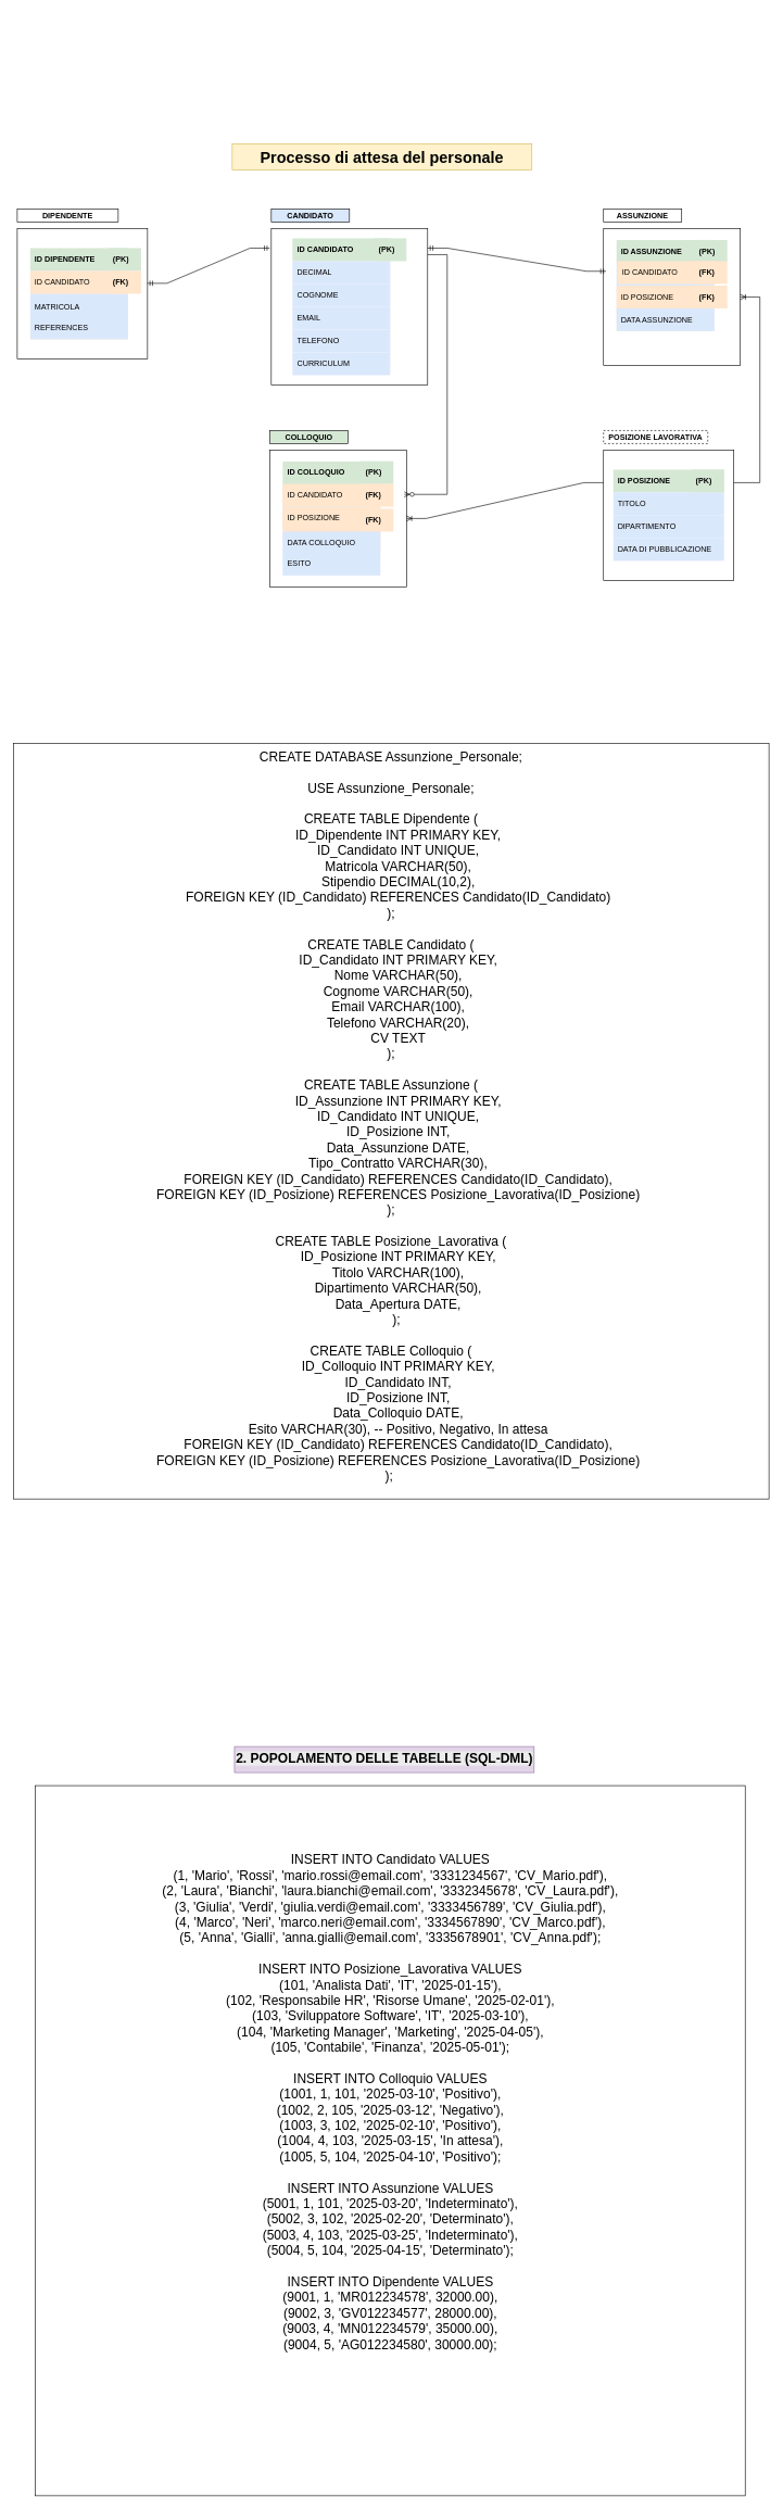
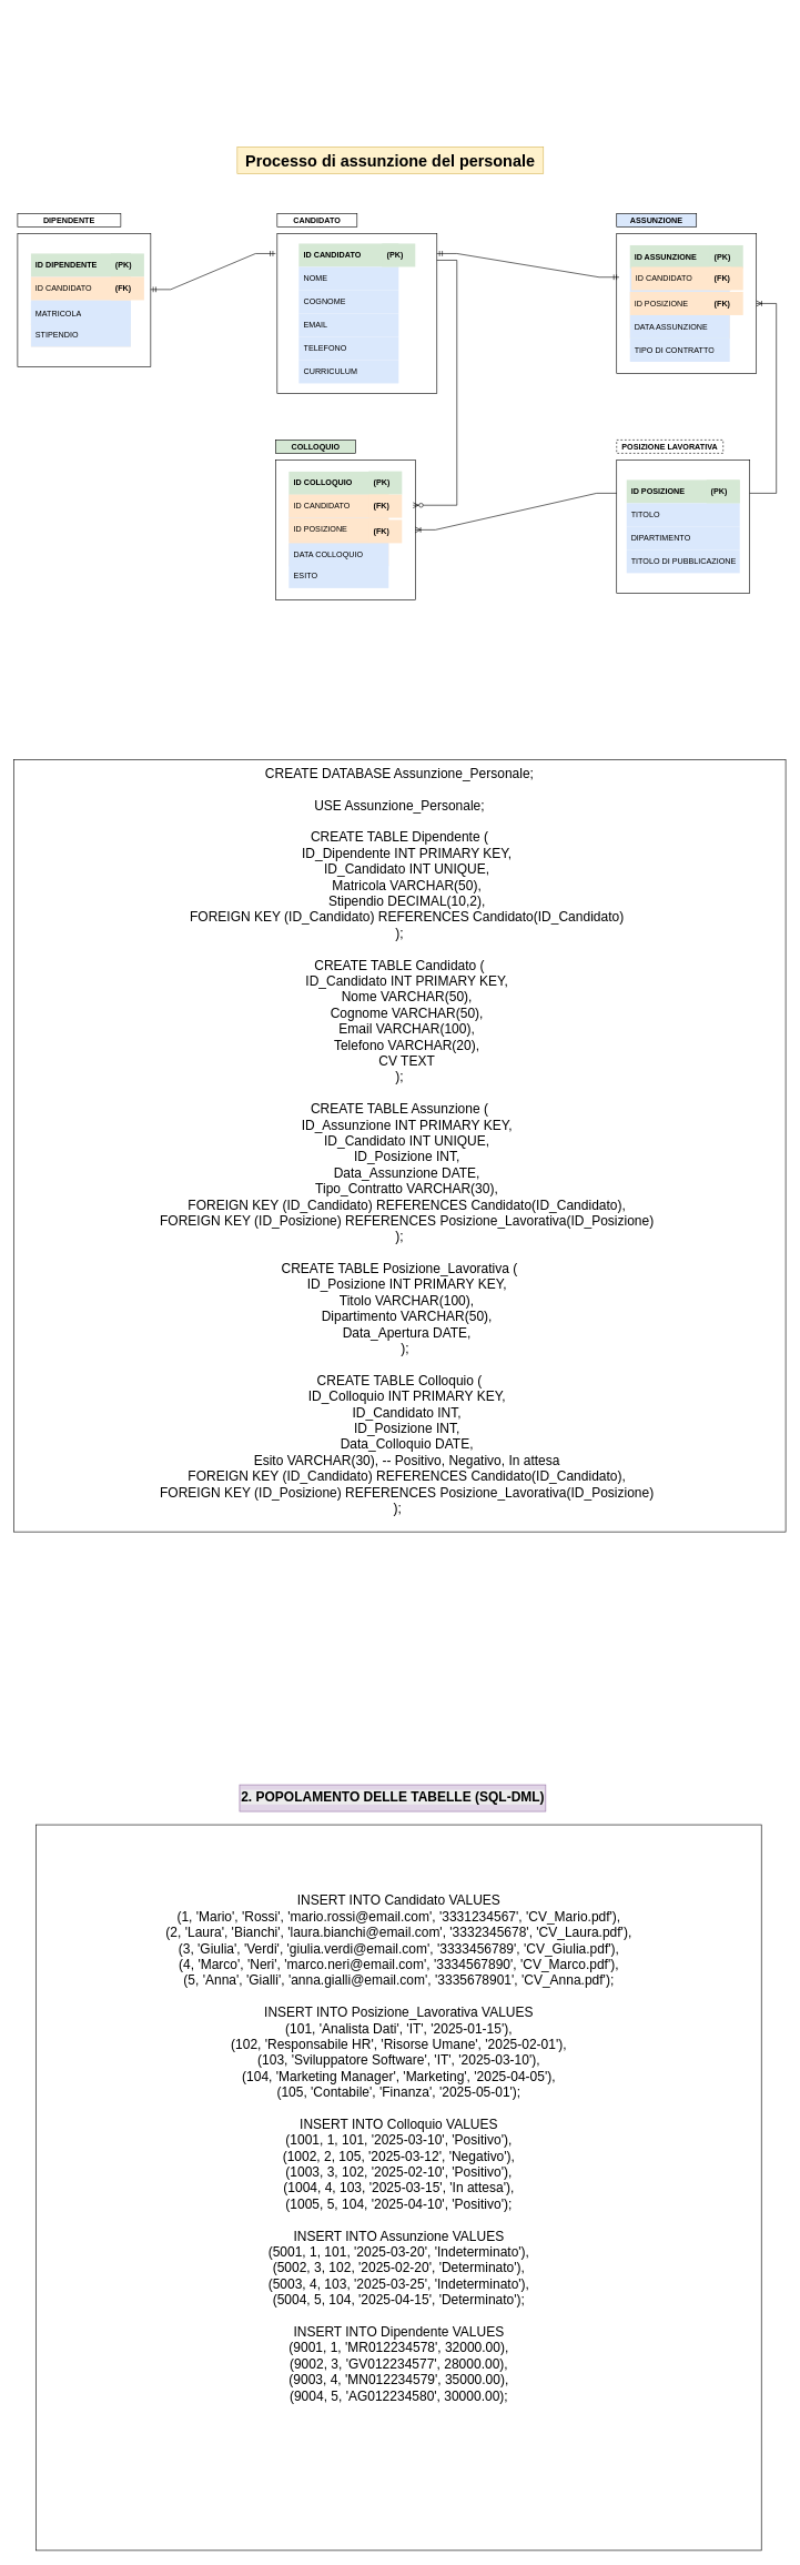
- <mxCell id="2" value="&lt;font style=&quot;font-size: 24px;&quot;&gt;&lt;b&gt;Processo di attesa del personale&lt;/b&gt;&lt;/font&gt;" style="text;whiteSpace=wrap;html=1;fillColor=#fff2cc;strokeColor=#d6b656;align=center;" vertex="1" parent="1"><mxGeometry x="356" y="220" width="460" height="40" as="geometry" /></mxCell>
+ <mxCell id="2" value="&lt;font style=&quot;font-size: 24px;&quot;&gt;&lt;b&gt;Processo di assunzione del personale&lt;/b&gt;&lt;/font&gt;" style="text;whiteSpace=wrap;html=1;fillColor=#fff2cc;strokeColor=#d6b656;align=center;" vertex="1" parent="1"><mxGeometry x="356" y="220" width="460" height="40" as="geometry" /></mxCell>
- <mxCell id="14" value="&lt;b&gt;CANDIDATO&lt;/b&gt;" style="rounded=0;whiteSpace=wrap;html=1;verticalAlign=bottom;fillColor=#dae8fc;" vertex="1" parent="1"><mxGeometry x="416" y="320" width="120" height="20" as="geometry" /></mxCell>
+ <mxCell id="14" value="&lt;b&gt;CANDIDATO&lt;/b&gt;" style="rounded=0;whiteSpace=wrap;html=1;verticalAlign=bottom;" vertex="1" parent="1"><mxGeometry x="416" y="320" width="120" height="20" as="geometry" /></mxCell>
- <mxCell id="41" value="&lt;b&gt;ASSUNZIONE&lt;/b&gt;" style="rounded=0;whiteSpace=wrap;html=1;verticalAlign=bottom;" vertex="1" parent="1"><mxGeometry x="926" y="320" width="120" height="20" as="geometry" /></mxCell>
+ <mxCell id="41" value="&lt;b&gt;ASSUNZIONE&lt;/b&gt;" style="rounded=0;whiteSpace=wrap;html=1;verticalAlign=bottom;fillColor=#dae8fc;" vertex="1" parent="1"><mxGeometry x="926" y="320" width="120" height="20" as="geometry" /></mxCell>
- <mxCell id="8" value="DECIMAL" style="shape=partialRectangle;html=1;whiteSpace=wrap;connectable=0;strokeColor=#6c8ebf;overflow=hidden;fillColor=#dae8fc;top=0;left=0;bottom=0;right=0;pointerEvents=1;fontSize=12;align=left;spacingLeft=5;" vertex="1" parent="7"><mxGeometry width="150" height="35" as="geometry"><mxRectangle width="150" height="35" as="alternateBounds" /></mxGeometry></mxCell>
+ <mxCell id="8" value="NOME" style="shape=partialRectangle;html=1;whiteSpace=wrap;connectable=0;strokeColor=#6c8ebf;overflow=hidden;fillColor=#dae8fc;top=0;left=0;bottom=0;right=0;pointerEvents=1;fontSize=12;align=left;spacingLeft=5;" vertex="1" parent="7"><mxGeometry width="150" height="35" as="geometry"><mxRectangle width="150" height="35" as="alternateBounds" /></mxGeometry></mxCell>
- <mxCell id="86" value="REFERENCES" style="shape=partialRectangle;html=1;whiteSpace=wrap;connectable=0;strokeColor=#6c8ebf;overflow=hidden;fillColor=#dae8fc;top=0;left=0;bottom=0;right=0;pointerEvents=1;fontSize=12;align=left;spacingLeft=5;" vertex="1" parent="1"><mxGeometry x="46" y="485" width="150" height="35" as="geometry"><mxRectangle width="150" height="35" as="alternateBounds" /></mxGeometry></mxCell>
+ <mxCell id="86" value="STIPENDIO" style="shape=partialRectangle;html=1;whiteSpace=wrap;connectable=0;strokeColor=#6c8ebf;overflow=hidden;fillColor=#dae8fc;top=0;left=0;bottom=0;right=0;pointerEvents=1;fontSize=12;align=left;spacingLeft=5;" vertex="1" parent="1"><mxGeometry x="46" y="485" width="150" height="35" as="geometry"><mxRectangle width="150" height="35" as="alternateBounds" /></mxGeometry></mxCell>
+ <mxCell id="83" value="TIPO DI CONTRATTO" style="shape=partialRectangle;html=1;whiteSpace=wrap;connectable=0;strokeColor=#6c8ebf;overflow=hidden;fillColor=#dae8fc;top=0;left=0;bottom=0;right=0;pointerEvents=1;fontSize=12;align=left;spacingLeft=5;" vertex="1" parent="1"><mxGeometry x="946" y="507.5" width="150" height="35" as="geometry"><mxRectangle width="150" height="35" as="alternateBounds" /></mxGeometry></mxCell>
- <mxCell id="25" value="DATA DI PUBBLICAZIONE" style="shape=partialRectangle;html=1;whiteSpace=wrap;connectable=0;strokeColor=#6c8ebf;overflow=hidden;fillColor=#dae8fc;top=0;left=0;bottom=0;right=0;pointerEvents=1;fontSize=12;align=left;spacingLeft=5;" vertex="1" parent="24"><mxGeometry width="170" height="35" as="geometry"><mxRectangle width="170" height="35" as="alternateBounds" /></mxGeometry></mxCell>
+ <mxCell id="25" value="TITOLO DI PUBBLICAZIONE" style="shape=partialRectangle;html=1;whiteSpace=wrap;connectable=0;strokeColor=#6c8ebf;overflow=hidden;fillColor=#dae8fc;top=0;left=0;bottom=0;right=0;pointerEvents=1;fontSize=12;align=left;spacingLeft=5;" vertex="1" parent="24"><mxGeometry width="170" height="35" as="geometry"><mxRectangle width="170" height="35" as="alternateBounds" /></mxGeometry></mxCell>
